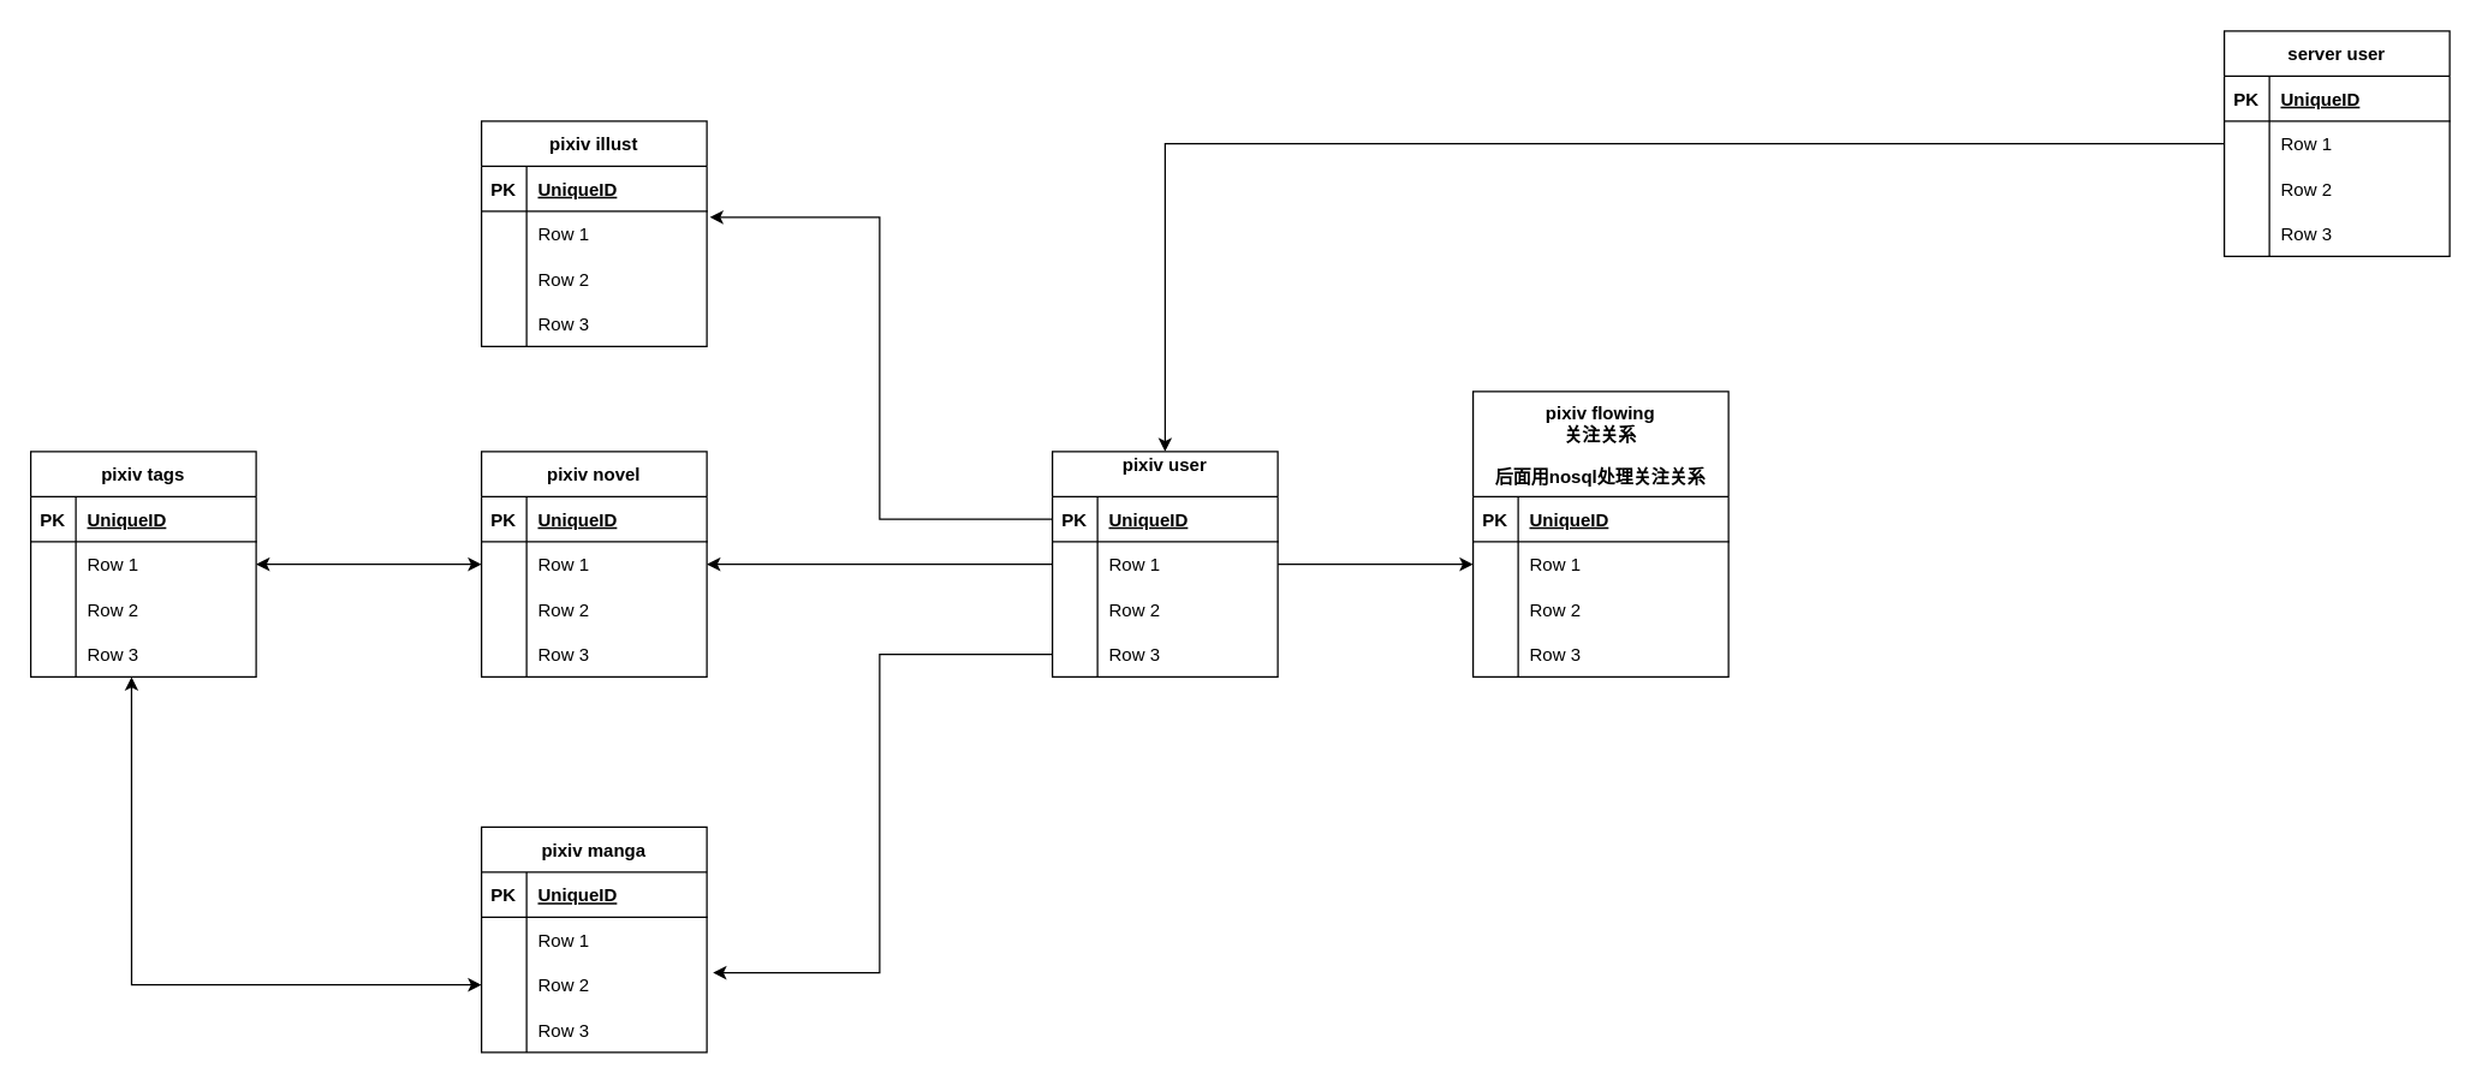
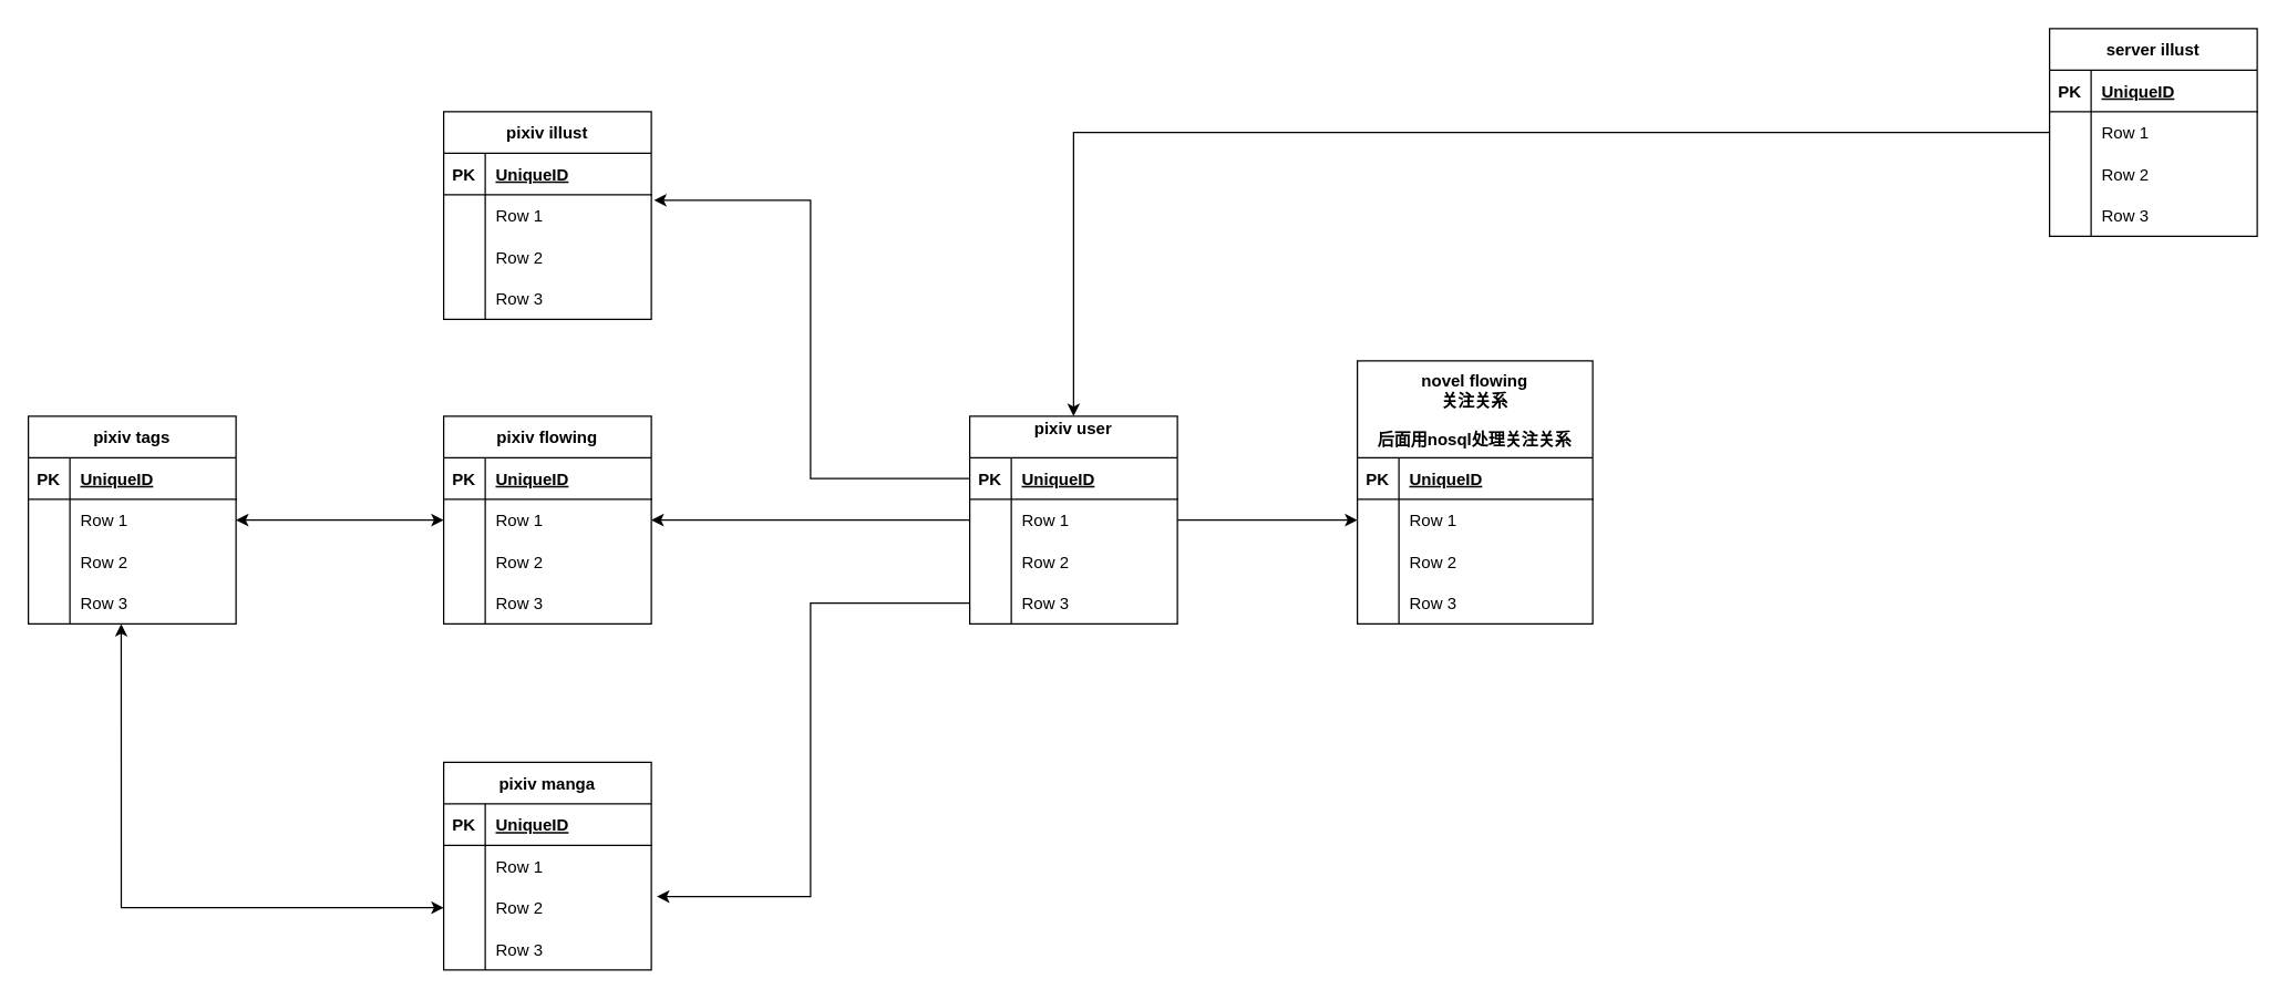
- <mxCell id="86" value="server user" style="shape=table;startSize=30;container=1;collapsible=1;childLayout=tableLayout;fixedRows=1;rowLines=0;fontStyle=1;align=center;resizeLast=1;" parent="1" vertex="1"><mxGeometry x="1480" y="20" width="150" height="150" as="geometry" /></mxCell>
+ <mxCell id="86" value="server illust" style="shape=table;startSize=30;container=1;collapsible=1;childLayout=tableLayout;fixedRows=1;rowLines=0;fontStyle=1;align=center;resizeLast=1;" parent="1" vertex="1"><mxGeometry x="1480" y="20" width="150" height="150" as="geometry" /></mxCell>
- <mxCell id="15" value="pixiv flowing&#10;关注关系&#10;&#10;后面用nosql处理关注关系" style="shape=table;startSize=70;container=1;collapsible=1;childLayout=tableLayout;fixedRows=1;rowLines=0;fontStyle=1;align=center;resizeLast=1;" parent="1" vertex="1"><mxGeometry x="980" y="260" width="170" height="190" as="geometry"><mxRectangle x="630" y="310" width="170" height="60" as="alternateBounds" /></mxGeometry></mxCell>
+ <mxCell id="15" value="novel flowing&#10;关注关系&#10;&#10;后面用nosql处理关注关系" style="shape=table;startSize=70;container=1;collapsible=1;childLayout=tableLayout;fixedRows=1;rowLines=0;fontStyle=1;align=center;resizeLast=1;" parent="1" vertex="1"><mxGeometry x="980" y="260" width="170" height="190" as="geometry"><mxRectangle x="630" y="310" width="170" height="60" as="alternateBounds" /></mxGeometry></mxCell>
- <mxCell id="42" value="pixiv novel" style="shape=table;startSize=30;container=1;collapsible=1;childLayout=tableLayout;fixedRows=1;rowLines=0;fontStyle=1;align=center;resizeLast=1;" parent="1" vertex="1"><mxGeometry x="320" y="300" width="150" height="150" as="geometry" /></mxCell>
+ <mxCell id="42" value="pixiv flowing" style="shape=table;startSize=30;container=1;collapsible=1;childLayout=tableLayout;fixedRows=1;rowLines=0;fontStyle=1;align=center;resizeLast=1;" parent="1" vertex="1"><mxGeometry x="320" y="300" width="150" height="150" as="geometry" /></mxCell>
